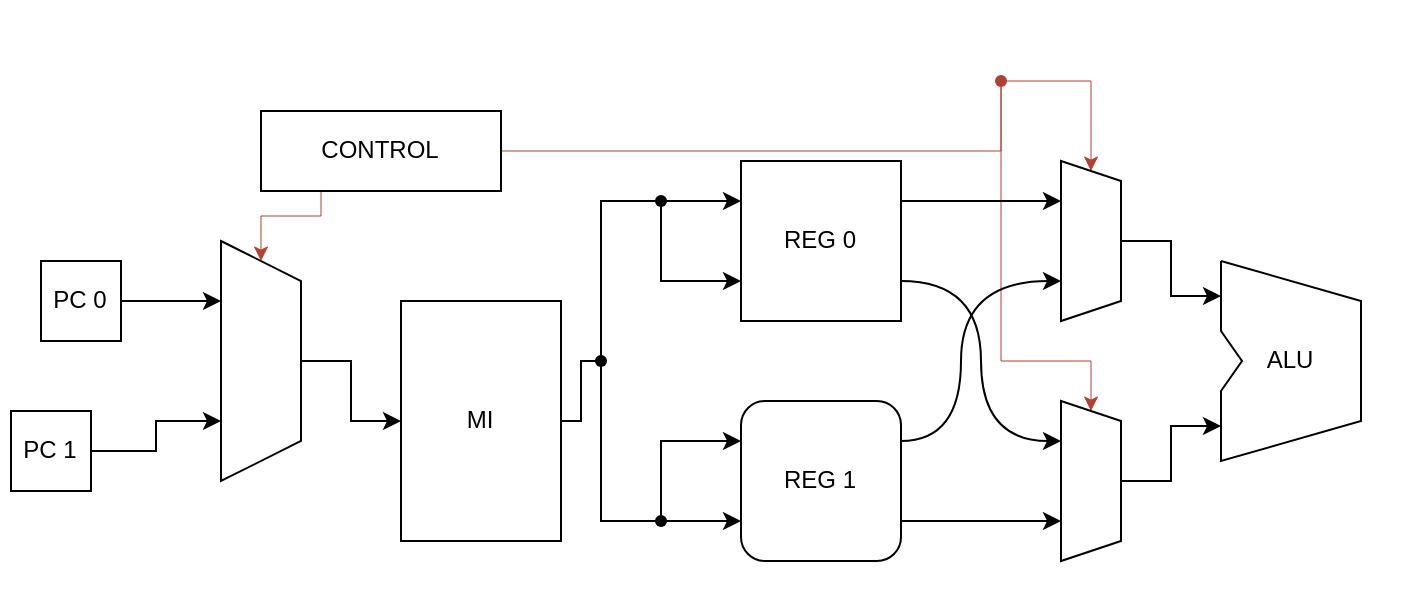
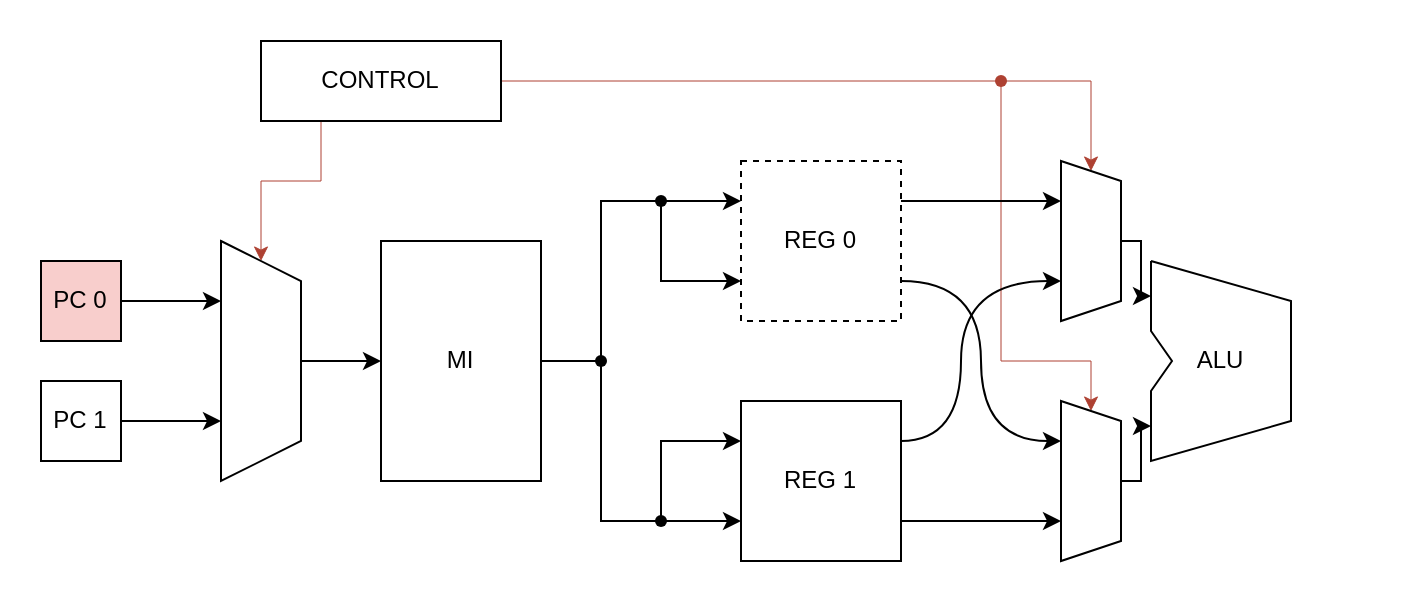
- <mxCell id="35" value="CONTROL" style="rounded=0;whiteSpace=wrap;html=1;" vertex="1" parent="1"><mxGeometry x="130" y="55" width="120" height="40" as="geometry" /></mxCell>
+ <mxCell id="35" value="CONTROL" style="rounded=0;whiteSpace=wrap;html=1;" vertex="1" parent="1"><mxGeometry x="130" y="20" width="120" height="40" as="geometry" /></mxCell>
- <mxCell id="19" value="REG 0" style="whiteSpace=wrap;html=1;aspect=fixed;" parent="1" vertex="1"><mxGeometry x="370" y="80" width="80" height="80" as="geometry" /></mxCell>
+ <mxCell id="19" value="REG 0" style="whiteSpace=wrap;html=1;aspect=fixed;dashed=1;" parent="1" vertex="1"><mxGeometry x="370" y="80" width="80" height="80" as="geometry" /></mxCell>
- <mxCell id="7" value="PC 0" style="rounded=0;whiteSpace=wrap;html=1;direction=south;" parent="1" vertex="1"><mxGeometry x="20" y="130" width="40" height="40" as="geometry" /></mxCell>
+ <mxCell id="7" value="PC 0" style="rounded=0;whiteSpace=wrap;html=1;direction=south;fillColor=#f8cecc;" parent="1" vertex="1"><mxGeometry x="20" y="130" width="40" height="40" as="geometry" /></mxCell>
- <mxCell id="33" value="ALU" style="shape=stencil(rZTdDoIgGIavhtOmMKvTRnXUaRdAislUcEh/dx+CtvzBFbU5t+995eEFPgEI1xmpKIABJyUFaAsg3ByO+q2lm63DILB1NqhJXdFYWfFKJCOnglqnVlLk9MYS1Y5hPKOSqcZFOxBs9DfNg/CJxPlZigtPekZnV6QhjIzOLsW1yX63k7SxHr0KwP0MoGD8DfBaWYv4B2PtwegTXkR/xDLyWEjUQ0Q/h0AeIb44UoS1PuoXozqaDOFUSDrTfSkrCtvKM7M6WnQ6Tuc5qWaYIxbCseBc/3JM8HoSq31NJowr5xYuwtXsOXwGWUMPSDiAOBBmC8YrNbK9rYzwBA==);whiteSpace=wrap;html=1;" parent="1" vertex="1"><mxGeometry x="610" y="130" width="70" height="100" as="geometry" /></mxCell>
+ <mxCell id="33" value="ALU" style="shape=stencil(rZTdDoIgGIavhtOmMKvTRnXUaRdAislUcEh/dx+CtvzBFbU5t+995eEFPgEI1xmpKIABJyUFaAsg3ByO+q2lm63DILB1NqhJXdFYWfFKJCOnglqnVlLk9MYS1Y5hPKOSqcZFOxBs9DfNg/CJxPlZigtPekZnV6QhjIzOLsW1yX63k7SxHr0KwP0MoGD8DfBaWYv4B2PtwegTXkR/xDLyWEjUQ0Q/h0AeIb44UoS1PuoXozqaDOFUSDrTfSkrCtvKM7M6WnQ6Tuc5qWaYIxbCseBc/3JM8HoSq31NJowr5xYuwtXsOXwGWUMPSDiAOBBmC8YrNbK9rYzwBA==);whiteSpace=wrap;html=1;" parent="1" vertex="1"><mxGeometry x="575" y="130" width="70" height="100" as="geometry" /></mxCell>
- <mxCell id="13" value="MI" style="rounded=0;whiteSpace=wrap;html=1;" parent="1" vertex="1"><mxGeometry x="200" y="150" width="80" height="120" as="geometry" /></mxCell>
+ <mxCell id="13" value="MI" style="rounded=0;whiteSpace=wrap;html=1;" parent="1" vertex="1"><mxGeometry x="190" y="120" width="80" height="120" as="geometry" /></mxCell>
- <mxCell id="9" value="PC 1" style="rounded=0;whiteSpace=wrap;html=1;direction=south;" parent="1" vertex="1"><mxGeometry x="5" y="205" width="40" height="40" as="geometry" /></mxCell>
+ <mxCell id="9" value="PC 1" style="rounded=0;whiteSpace=wrap;html=1;direction=south;" parent="1" vertex="1"><mxGeometry x="20" y="190" width="40" height="40" as="geometry" /></mxCell>
- <mxCell id="22" value="REG 1" style="whiteSpace=wrap;html=1;aspect=fixed;rounded=1;" parent="1" vertex="1"><mxGeometry x="370" y="200" width="80" height="80" as="geometry" /></mxCell>
+ <mxCell id="22" value="REG 1" style="whiteSpace=wrap;html=1;aspect=fixed;" parent="1" vertex="1"><mxGeometry x="370" y="200" width="80" height="80" as="geometry" /></mxCell>
